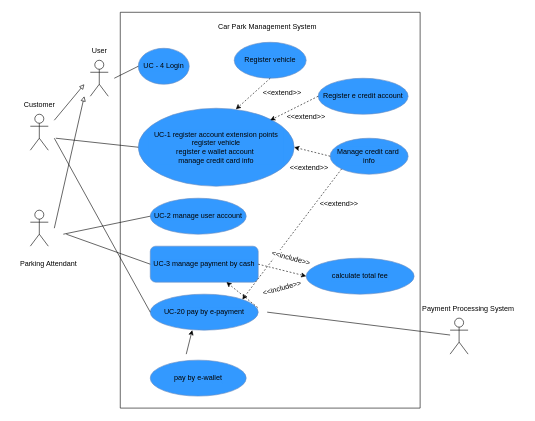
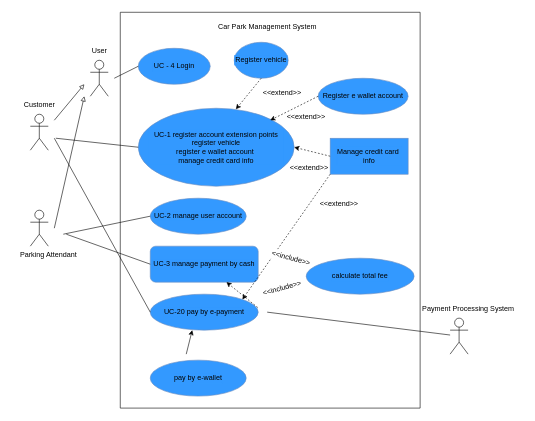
- <mxCell id="15" value="Register vehicle" style="ellipse;whiteSpace=wrap;html=1;labelBackgroundColor=#3399FF;labelBorderColor=#3399FF;fillColor=#3399FF;strokeColor=#6c8ebf;" parent="13" vertex="1"><mxGeometry x="190" y="50" width="120" height="60" as="geometry" /></mxCell>
+ <mxCell id="15" value="Register vehicle" style="ellipse;whiteSpace=wrap;html=1;labelBackgroundColor=#3399FF;labelBorderColor=#3399FF;fillColor=#3399FF;strokeColor=#6c8ebf;" parent="13" vertex="1"><mxGeometry x="190" y="50" width="90" height="60" as="geometry" /></mxCell>
- <mxCell id="12" value="UC - 4 Login" style="ellipse;whiteSpace=wrap;html=1;labelBackgroundColor=#3399FF;labelBorderColor=#3399FF;fillColor=#3399FF;strokeColor=#6c8ebf;" parent="1" vertex="1"><mxGeometry x="230" y="80" width="85" height="60" as="geometry" /></mxCell>
+ <mxCell id="12" value="UC - 4 Login" style="ellipse;whiteSpace=wrap;html=1;labelBackgroundColor=#3399FF;labelBorderColor=#3399FF;fillColor=#3399FF;strokeColor=#6c8ebf;" parent="1" vertex="1"><mxGeometry x="230" y="80" width="120" height="60" as="geometry" /></mxCell>
- <mxCell id="16" value="Register e credit account" style="ellipse;whiteSpace=wrap;html=1;labelBackgroundColor=#3399FF;labelBorderColor=#3399FF;fillColor=#3399FF;strokeColor=#6c8ebf;" parent="13" vertex="1"><mxGeometry x="330" y="110" width="150" height="60" as="geometry" /></mxCell>
+ <mxCell id="16" value="Register e wallet account" style="ellipse;whiteSpace=wrap;html=1;labelBackgroundColor=#3399FF;labelBorderColor=#3399FF;fillColor=#3399FF;strokeColor=#6c8ebf;" parent="13" vertex="1"><mxGeometry x="330" y="110" width="150" height="60" as="geometry" /></mxCell>
- <mxCell id="18" value="Manage credit card&amp;nbsp;&lt;br&gt;info" style="ellipse;whiteSpace=wrap;html=1;labelBackgroundColor=#3399FF;labelBorderColor=#3399FF;fillColor=#3399FF;strokeColor=#6c8ebf;" parent="13" vertex="1"><mxGeometry x="350" y="210" width="130" height="60" as="geometry" /></mxCell>
+ <mxCell id="18" value="Manage credit card&amp;nbsp;&lt;br&gt;info" style="whiteSpace=wrap;html=1;labelBackgroundColor=#3399FF;labelBorderColor=#3399FF;fillColor=#3399FF;strokeColor=#6c8ebf;rounded=0;" parent="13" vertex="1"><mxGeometry x="350" y="210" width="130" height="60" as="geometry" /></mxCell>
- <mxCell id="11" value="Parking Attendant" style="text;html=1;align=center;verticalAlign=middle;resizable=0;points=[];autosize=1;strokeColor=none;fillColor=none;" parent="1" vertex="1"><mxGeometry x="20" y="425" width="120" height="30" as="geometry" /></mxCell>
+ <mxCell id="11" value="Parking Attendant" style="text;html=1;align=center;verticalAlign=middle;resizable=0;points=[];autosize=1;strokeColor=none;fillColor=none;" parent="1" vertex="1"><mxGeometry y="410" width="120" height="30" as="geometry" x="20" /></mxCell>
- <mxCell id="31" value="" style="html=1;labelBackgroundColor=#ffffff;startArrow=none;startFill=0;startSize=6;endArrow=classic;endFill=1;endSize=6;jettySize=auto;orthogonalLoop=1;strokeWidth=1;dashed=1;fontSize=14;rounded=0;fontColor=#FFFFFF;exitX=1;exitY=0.5;exitDx=0;exitDy=0;entryX=0;entryY=0.5;entryDx=0;entryDy=0;" parent="13" source="20" target="21" edge="1"><mxGeometry width="60" height="60" relative="1" as="geometry"><mxPoint x="239.28" y="502.32" as="sourcePoint" /><mxPoint x="325.3" y="415.66" as="targetPoint" /></mxGeometry></mxCell>
